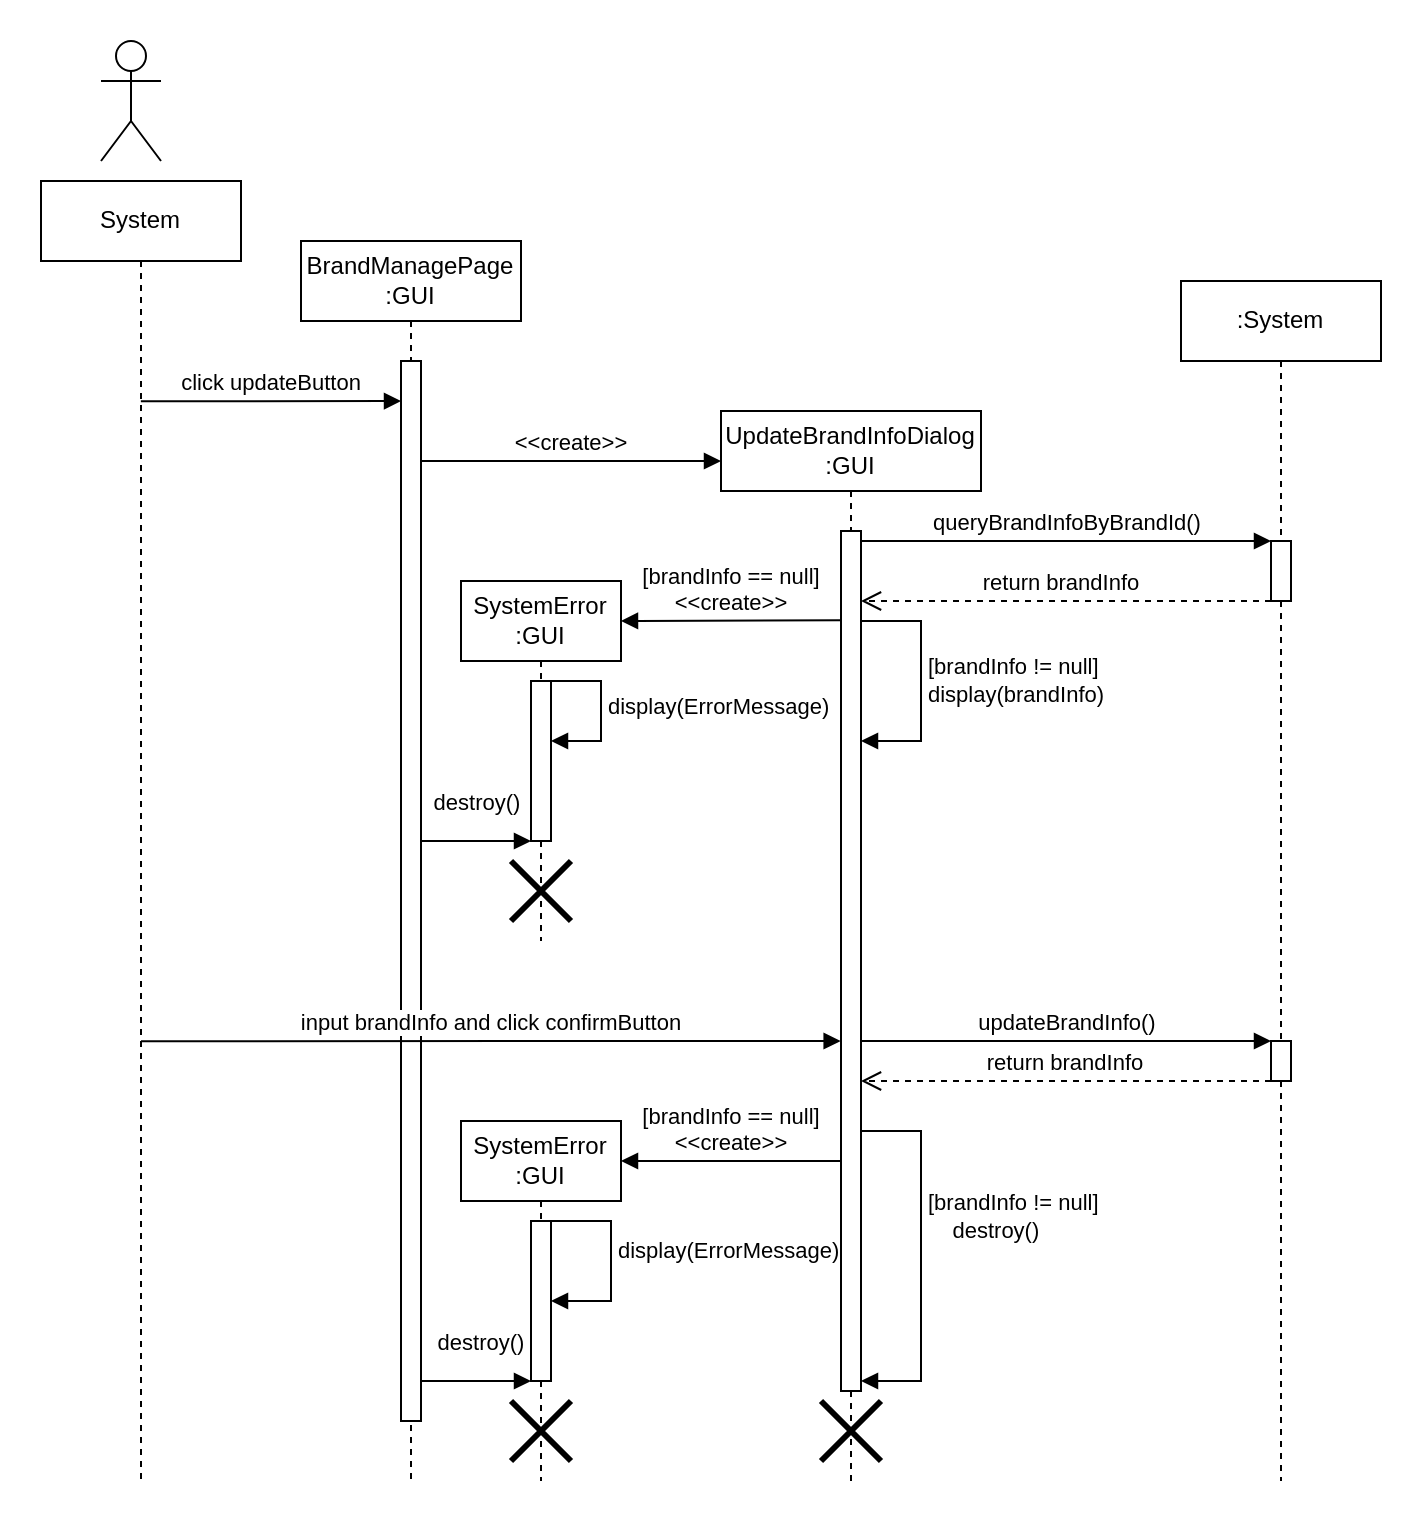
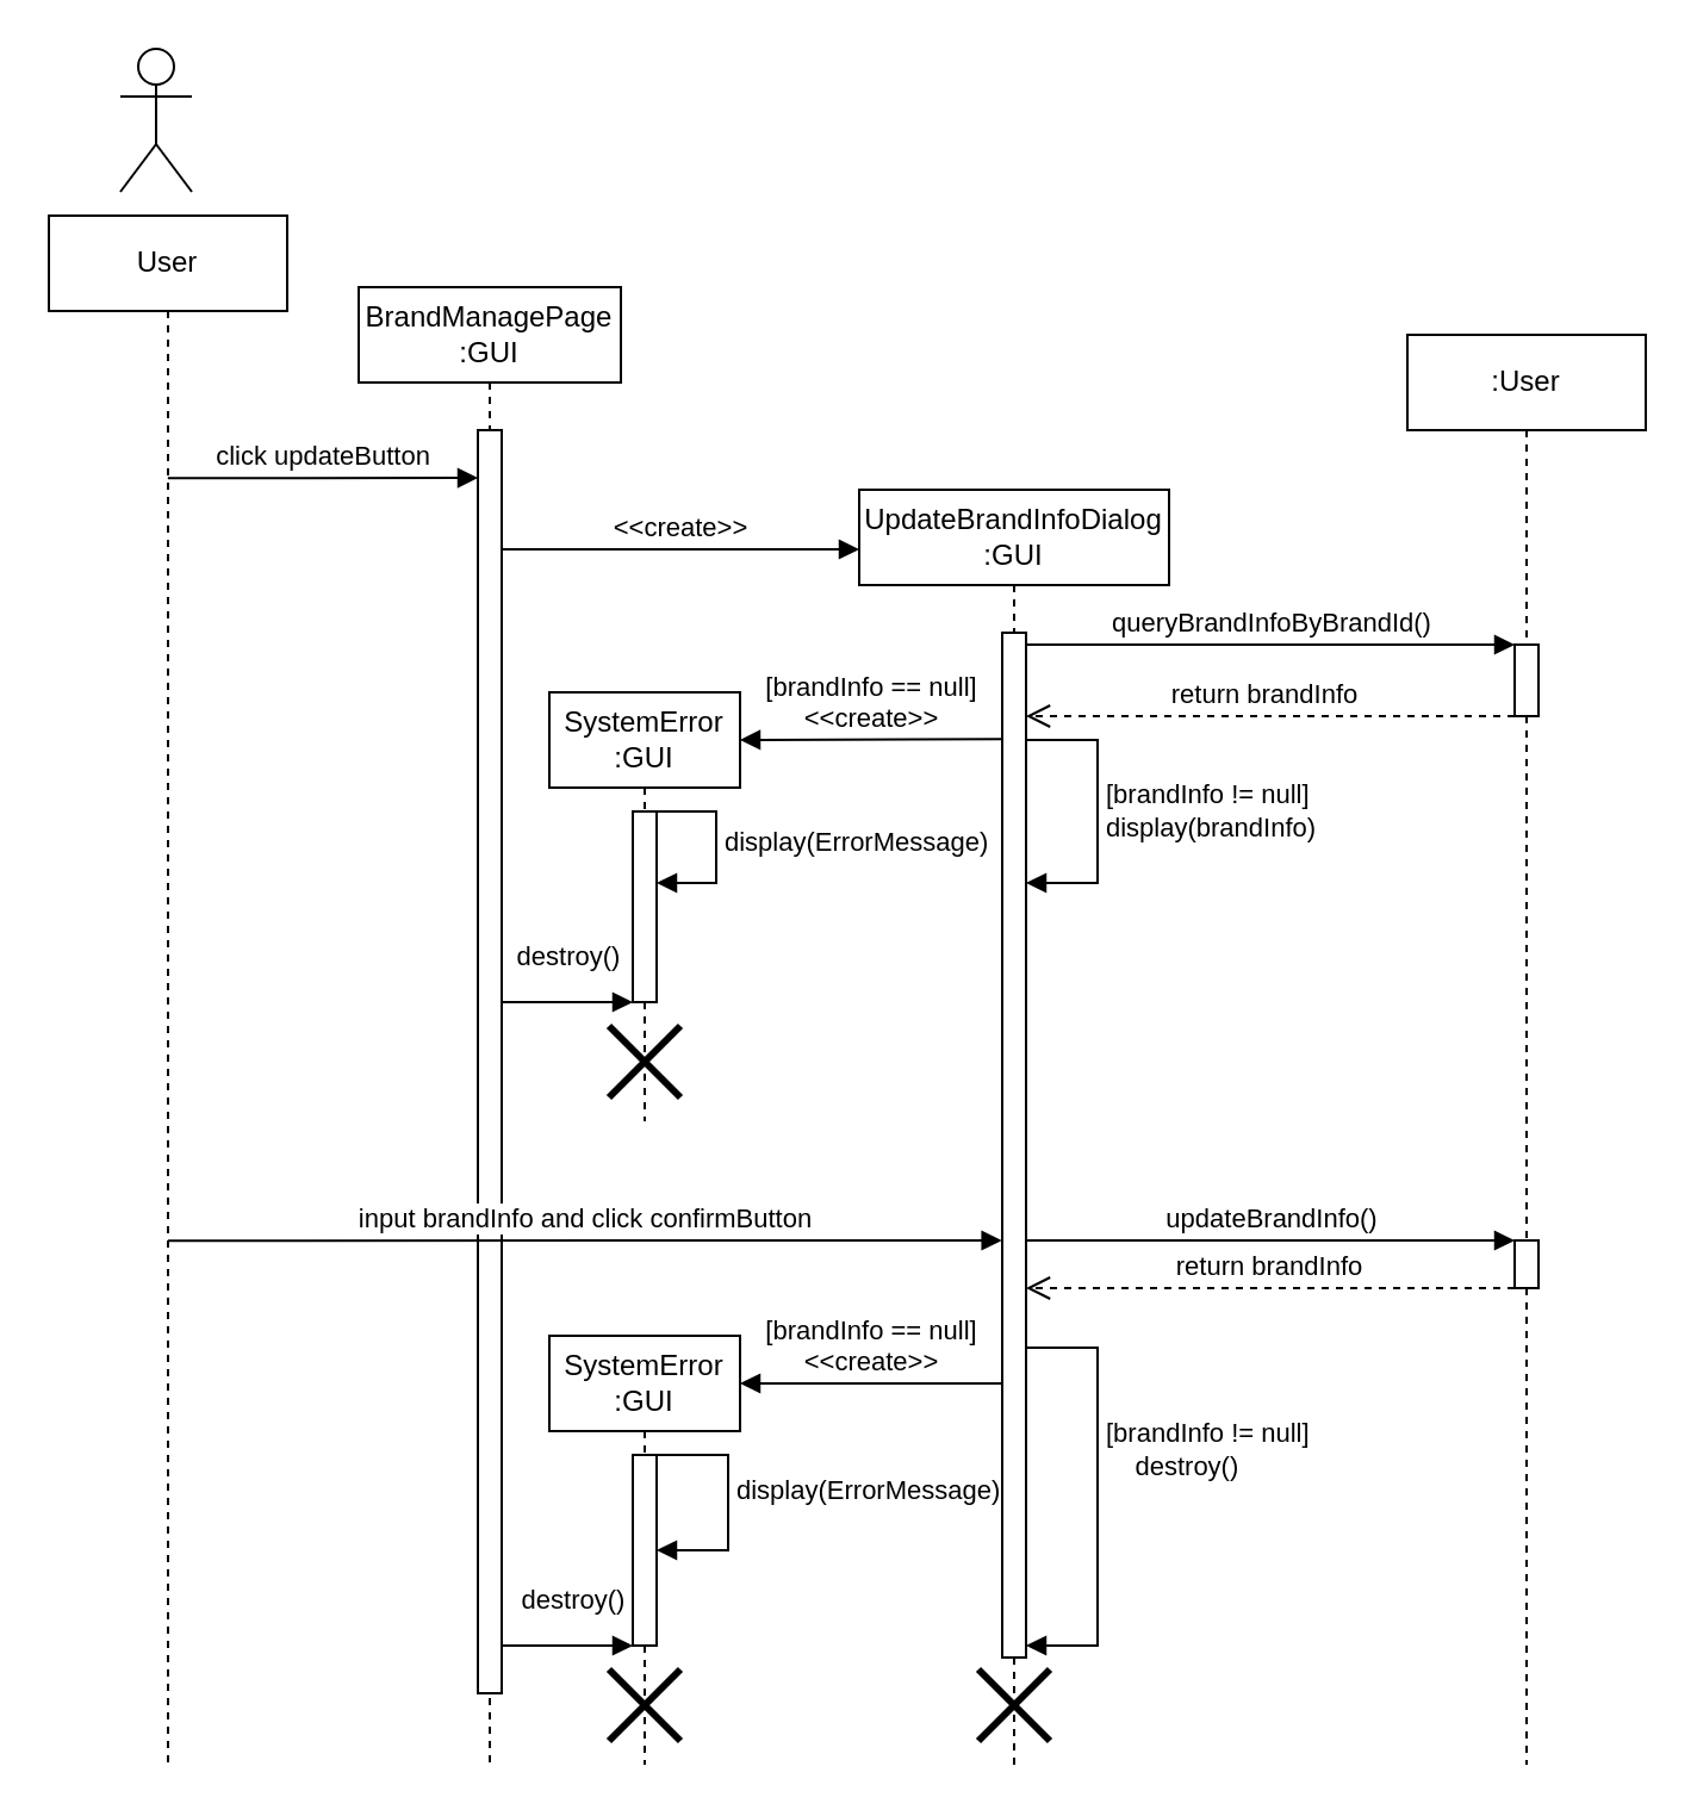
- <mxCell id="3" value="System" style="shape=umlLifeline;perimeter=lifelinePerimeter;whiteSpace=wrap;html=1;container=1;dropTarget=0;collapsible=0;recursiveResize=0;outlineConnect=0;portConstraint=eastwest;newEdgeStyle={&quot;edgeStyle&quot;:&quot;elbowEdgeStyle&quot;,&quot;elbow&quot;:&quot;vertical&quot;,&quot;curved&quot;:0,&quot;rounded&quot;:0};" vertex="1" parent="1"><mxGeometry x="20" y="90" width="100" height="650" as="geometry" /></mxCell>
+ <mxCell id="3" value="User" style="shape=umlLifeline;perimeter=lifelinePerimeter;whiteSpace=wrap;html=1;container=1;dropTarget=0;collapsible=0;recursiveResize=0;outlineConnect=0;portConstraint=eastwest;newEdgeStyle={&quot;edgeStyle&quot;:&quot;elbowEdgeStyle&quot;,&quot;elbow&quot;:&quot;vertical&quot;,&quot;curved&quot;:0,&quot;rounded&quot;:0};" vertex="1" parent="1"><mxGeometry x="20" y="90" width="100" height="650" as="geometry" /></mxCell>
- <mxCell id="12" value=":System" style="shape=umlLifeline;perimeter=lifelinePerimeter;whiteSpace=wrap;html=1;container=1;dropTarget=0;collapsible=0;recursiveResize=0;outlineConnect=0;portConstraint=eastwest;newEdgeStyle={&quot;edgeStyle&quot;:&quot;elbowEdgeStyle&quot;,&quot;elbow&quot;:&quot;vertical&quot;,&quot;curved&quot;:0,&quot;rounded&quot;:0};" vertex="1" parent="1"><mxGeometry x="590" y="140" width="100" height="600" as="geometry" /></mxCell>
+ <mxCell id="12" value=":User" style="shape=umlLifeline;perimeter=lifelinePerimeter;whiteSpace=wrap;html=1;container=1;dropTarget=0;collapsible=0;recursiveResize=0;outlineConnect=0;portConstraint=eastwest;newEdgeStyle={&quot;edgeStyle&quot;:&quot;elbowEdgeStyle&quot;,&quot;elbow&quot;:&quot;vertical&quot;,&quot;curved&quot;:0,&quot;rounded&quot;:0};" vertex="1" parent="1"><mxGeometry x="590" y="140" width="100" height="600" as="geometry" /></mxCell>
